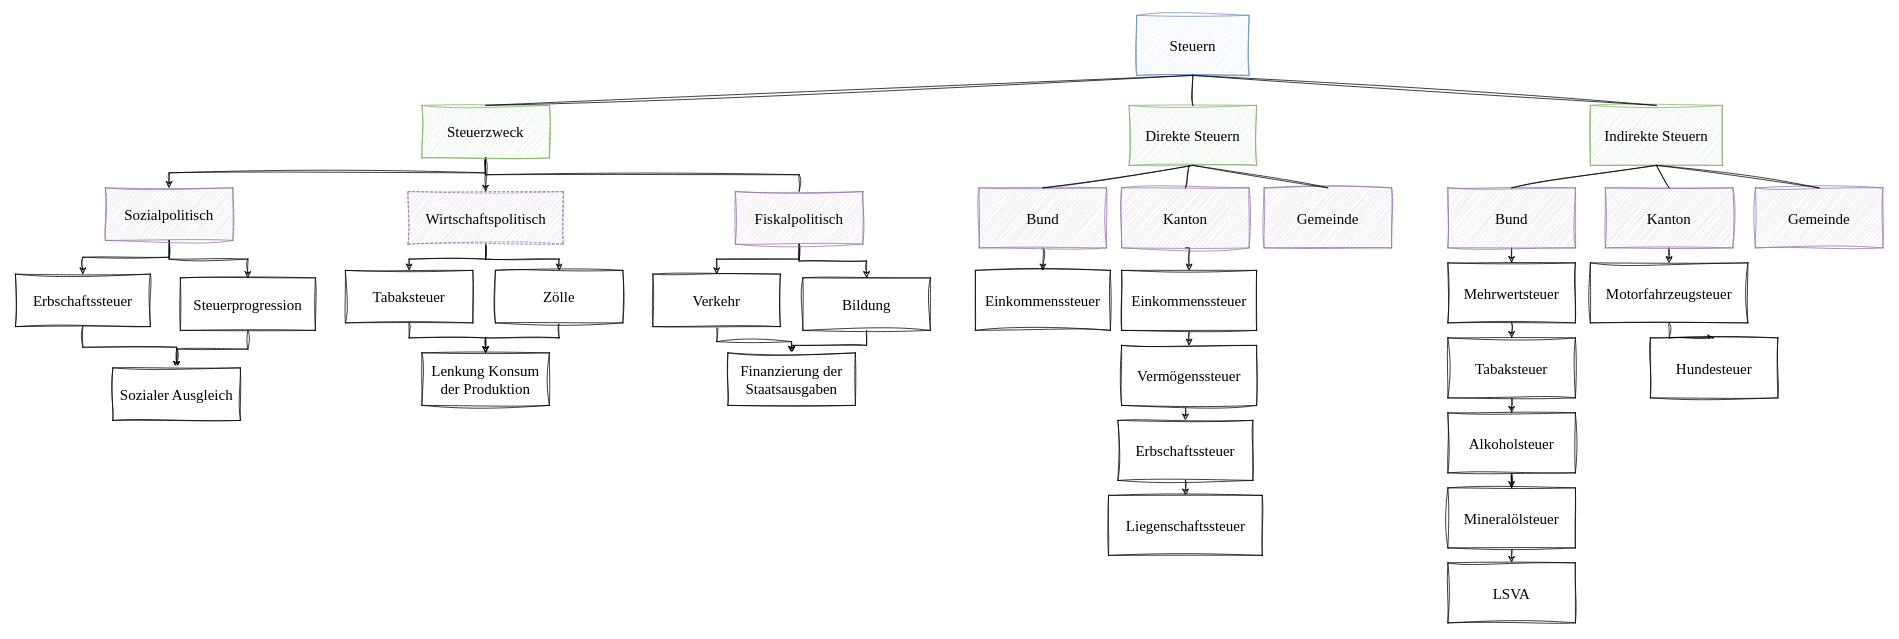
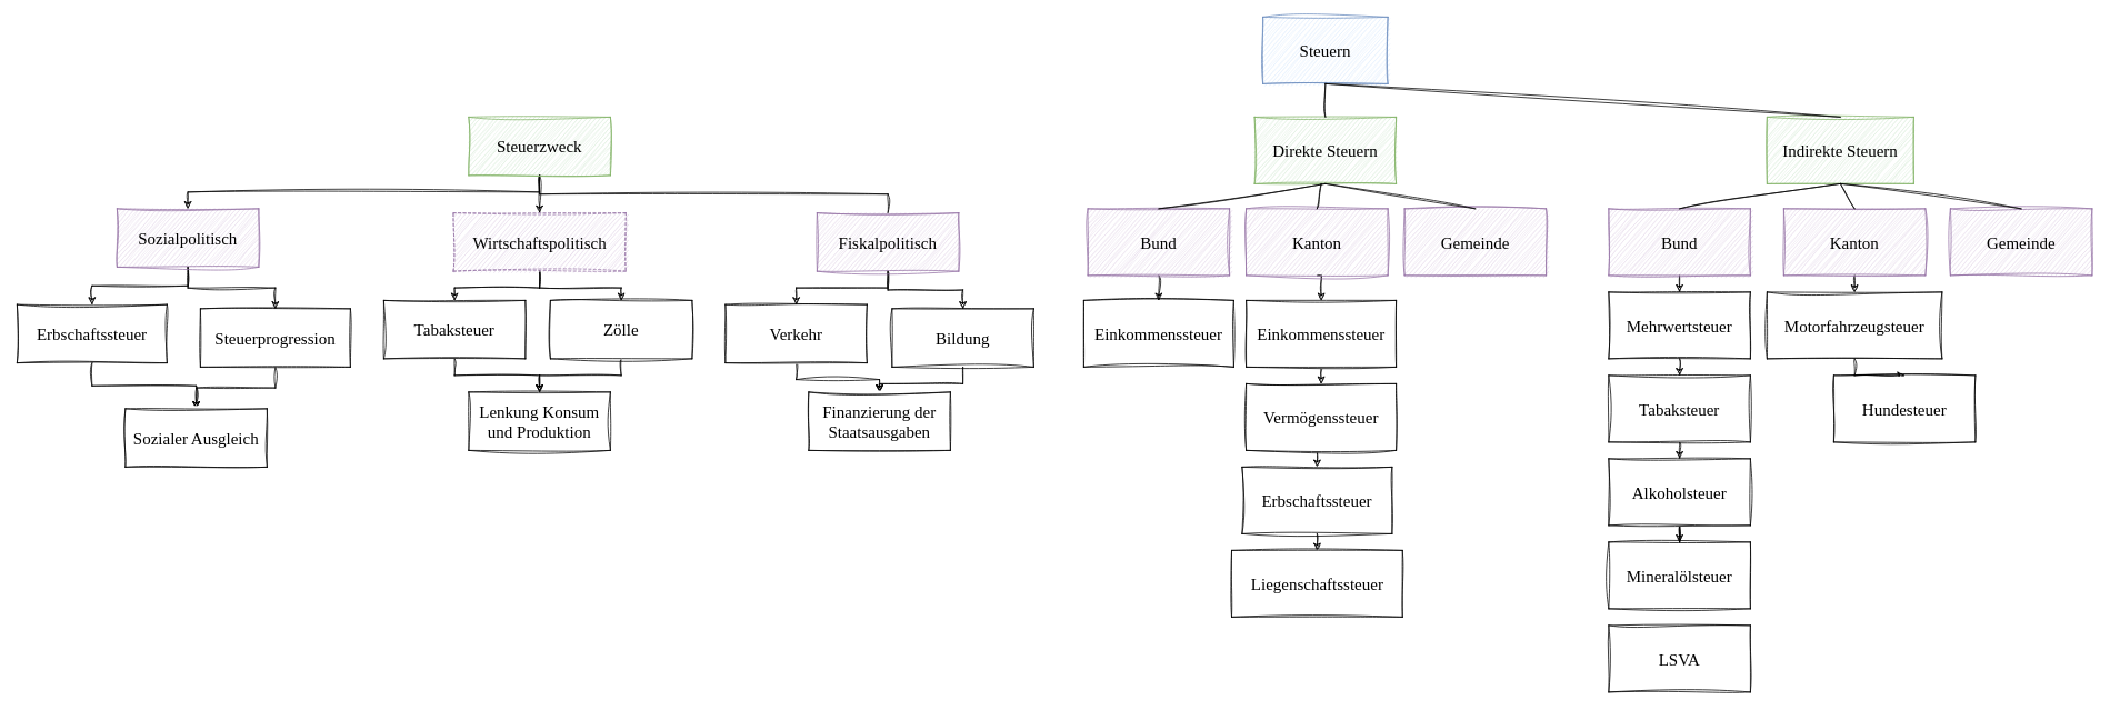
- <mxCell id="30" value="" style="endArrow=none;html=1;rounded=0;sketch=1;hachureGap=4;jiggle=2;curveFitting=1;fontFamily=Architects Daughter;fontSource=https%3A%2F%2Ffonts.googleapis.com%2Fcss%3Ffamily%3DArchitects%2BDaughter;fontSize=16;exitX=0.5;exitY=0;exitDx=0;exitDy=0;entryX=0.5;entryY=1;entryDx=0;entryDy=0;" parent="1" source="29" target="2" edge="1"><mxGeometry width="50" height="50" relative="1" as="geometry"><mxPoint x="2218" y="150" as="sourcePoint" /><mxPoint x="1890" y="90" as="targetPoint" /></mxGeometry></mxCell>
- <mxCell id="46" value="Lenkung Konsum der Produktion" style="rounded=0;whiteSpace=wrap;html=1;sketch=1;hachureGap=4;jiggle=2;curveFitting=1;fontFamily=Architects Daughter;fontSource=https%3A%2F%2Ffonts.googleapis.com%2Fcss%3Ffamily%3DArchitects%2BDaughter;fontSize=20;" parent="1" vertex="1"><mxGeometry x="562" y="470" width="170" height="70" as="geometry" /></mxCell>
+ <mxCell id="46" value="Lenkung Konsum und Produktion" style="rounded=0;whiteSpace=wrap;html=1;sketch=1;hachureGap=4;jiggle=2;curveFitting=1;fontFamily=Architects Daughter;fontSource=https%3A%2F%2Ffonts.googleapis.com%2Fcss%3Ffamily%3DArchitects%2BDaughter;fontSize=20;" parent="1" vertex="1"><mxGeometry x="562" y="470" width="170" height="70" as="geometry" /></mxCell>
- <mxCell id="66" style="edgeStyle=orthogonalEdgeStyle;rounded=0;sketch=1;hachureGap=4;jiggle=2;curveFitting=1;orthogonalLoop=1;jettySize=auto;html=1;exitX=0.5;exitY=1;exitDx=0;exitDy=0;entryX=0.5;entryY=0;entryDx=0;entryDy=0;fontFamily=Architects Daughter;fontSource=https%3A%2F%2Ffonts.googleapis.com%2Fcss%3Ffamily%3DArchitects%2BDaughter;fontSize=16;" parent="1" source="67" target="68" edge="1"><mxGeometry relative="1" as="geometry" /></mxCell>
